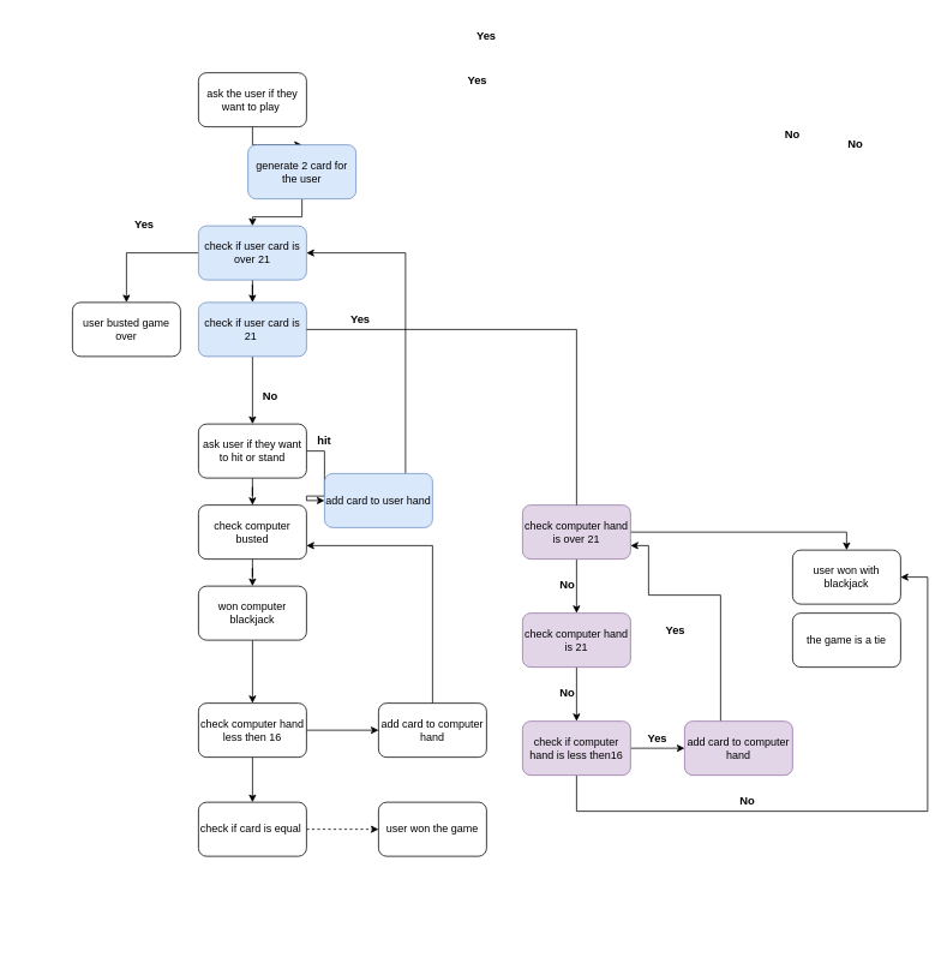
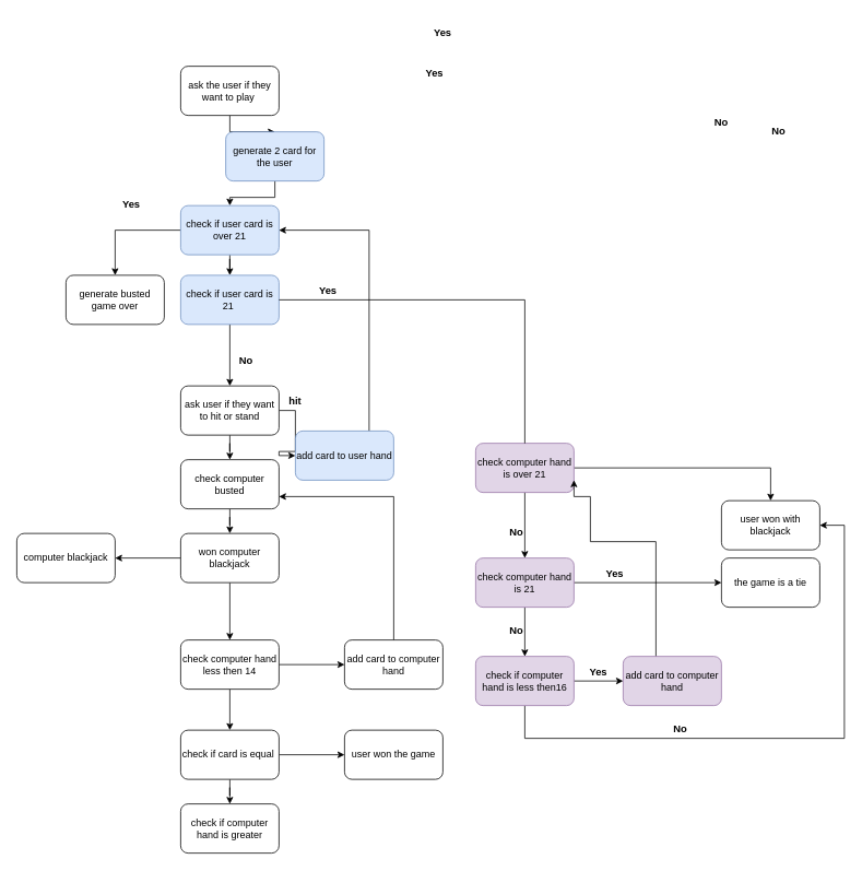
- <mxCell id="9" value="user busted game over" style="rounded=1;whiteSpace=wrap;html=1;" vertex="1" parent="1"><mxGeometry x="80" y="335" width="120" height="60" as="geometry" /></mxCell>
+ <mxCell id="9" value="generate busted game over" style="rounded=1;whiteSpace=wrap;html=1;" vertex="1" parent="1"><mxGeometry x="80" y="335" width="120" height="60" as="geometry" /></mxCell>
- <mxCell id="15" value="check computer hand is over 21" style="rounded=1;whiteSpace=wrap;html=1;fillColor=#e1d5e7;strokeColor=#9673a6;" vertex="1" parent="1"><mxGeometry x="580" y="560" width="120" height="60" as="geometry" /></mxCell>
+ <mxCell id="15" value="check computer hand is over 21" style="rounded=1;whiteSpace=wrap;html=1;fillColor=#e1d5e7;strokeColor=#9673a6;" vertex="1" parent="1"><mxGeometry x="580" y="540" width="120" height="60" as="geometry" /></mxCell>
+ <mxCell id="59" value="computer blackjack" style="whiteSpace=wrap;html=1;rounded=1;" vertex="1" parent="1"><mxGeometry x="20" y="650" width="120" height="60" as="geometry" /></mxCell>
+ <mxCell id="47" value="" style="edgeStyle=orthogonalEdgeStyle;rounded=0;orthogonalLoop=1;jettySize=auto;html=1;fontSize=15;" edge="1" parent="1" source="48" target="59"><mxGeometry relative="1" as="geometry" /></mxCell>
+ <mxCell id="18" style="edgeStyle=orthogonalEdgeStyle;rounded=0;orthogonalLoop=1;jettySize=auto;html=1;exitX=1;exitY=0.5;exitDx=0;exitDy=0;entryX=0;entryY=0.5;entryDx=0;entryDy=0;fontSize=15;" edge="1" parent="1" source="19" target="25"><mxGeometry relative="1" as="geometry" /></mxCell>
- <mxCell id="51" value="check computer hand less then 16" style="whiteSpace=wrap;html=1;rounded=1;" vertex="1" parent="1"><mxGeometry x="220" y="780" width="120" height="60" as="geometry" /></mxCell>
+ <mxCell id="51" value="check computer hand less then 14" style="whiteSpace=wrap;html=1;rounded=1;" vertex="1" parent="1"><mxGeometry x="220" y="780" width="120" height="60" as="geometry" /></mxCell>
- <mxCell id="54" value="" style="edgeStyle=orthogonalEdgeStyle;rounded=0;orthogonalLoop=1;jettySize=auto;html=1;fontSize=15;dashed=1;" edge="1" parent="1" source="56" target="57"><mxGeometry relative="1" as="geometry" /></mxCell>
+ <mxCell id="54" value="" style="edgeStyle=orthogonalEdgeStyle;rounded=0;orthogonalLoop=1;jettySize=auto;html=1;fontSize=15;" edge="1" parent="1" source="56" target="57"><mxGeometry relative="1" as="geometry" /></mxCell>
+ <mxCell id="55" value="" style="edgeStyle=orthogonalEdgeStyle;rounded=0;orthogonalLoop=1;jettySize=auto;html=1;fontSize=15;" edge="1" parent="1" source="56" target="58"><mxGeometry relative="1" as="geometry" /></mxCell>
+ <mxCell id="58" value="check if computer hand is greater" style="whiteSpace=wrap;html=1;rounded=1;" vertex="1" parent="1"><mxGeometry x="220" y="980" width="120" height="60" as="geometry" /></mxCell>
